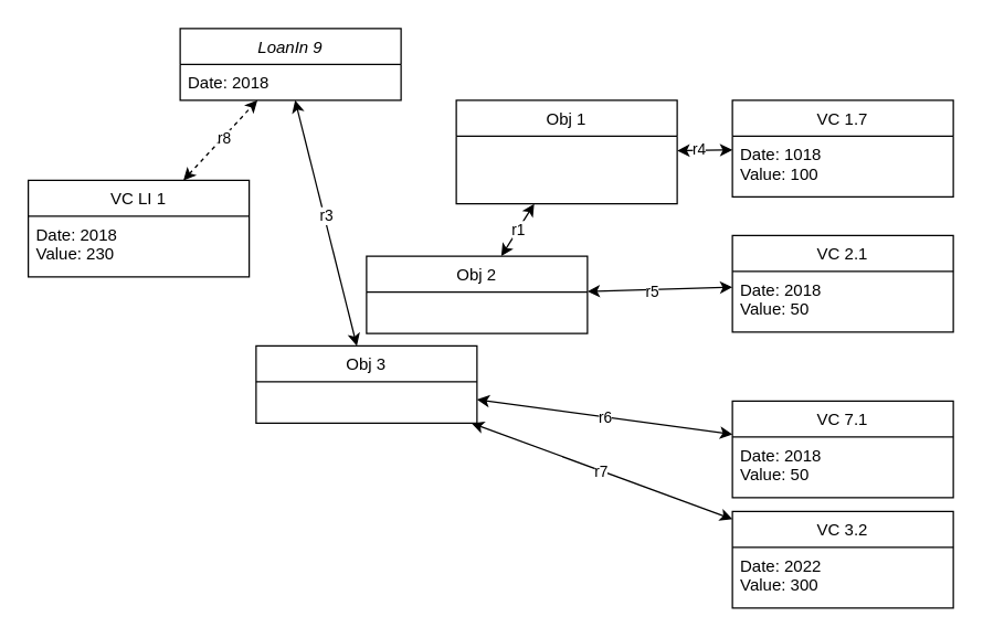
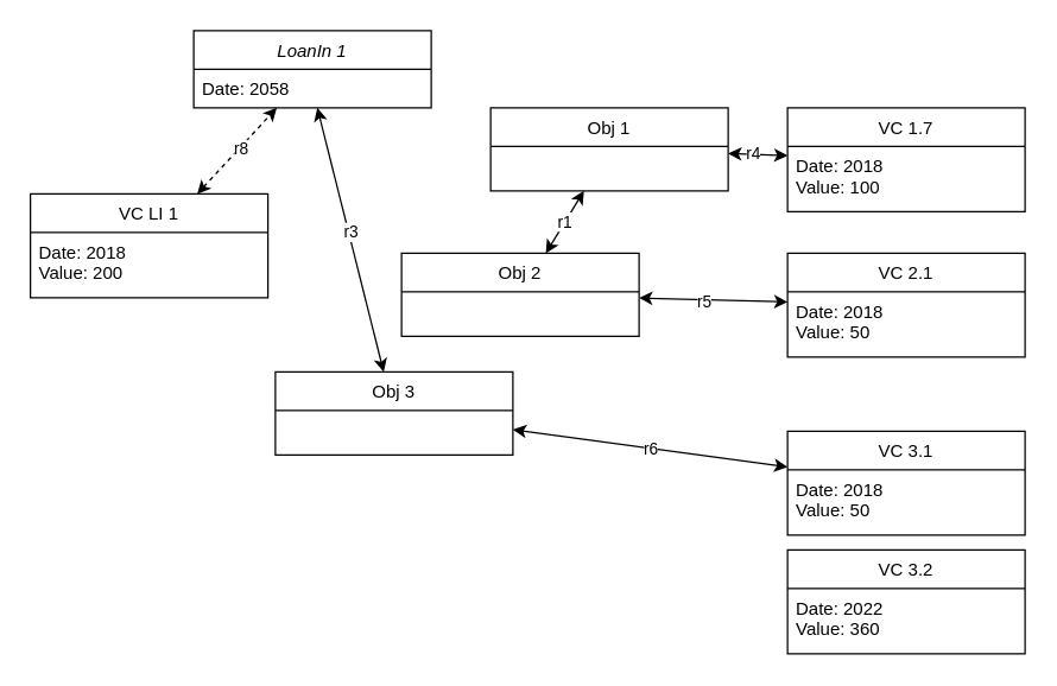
- <mxCell id="2" value="LoanIn 9" style="swimlane;fontStyle=2;align=center;verticalAlign=top;childLayout=stackLayout;horizontal=1;startSize=26;horizontalStack=0;resizeParent=1;resizeLast=0;collapsible=1;marginBottom=0;rounded=0;shadow=0;strokeWidth=1;" parent="1" vertex="1"><mxGeometry x="130" y="20" width="160" height="52" as="geometry"><mxRectangle x="230" y="140" width="160" height="26" as="alternateBounds" /></mxGeometry></mxCell>
+ <mxCell id="2" value="LoanIn 1" style="swimlane;fontStyle=2;align=center;verticalAlign=top;childLayout=stackLayout;horizontal=1;startSize=26;horizontalStack=0;resizeParent=1;resizeLast=0;collapsible=1;marginBottom=0;rounded=0;shadow=0;strokeWidth=1;" parent="1" vertex="1"><mxGeometry x="130" y="20" width="160" height="52" as="geometry"><mxRectangle x="230" y="140" width="160" height="26" as="alternateBounds" /></mxGeometry></mxCell>
- <mxCell id="3" value="Date: 2018" style="text;align=left;verticalAlign=top;spacingLeft=4;spacingRight=4;overflow=hidden;rotatable=0;points=[[0,0.5],[1,0.5]];portConstraint=eastwest;" parent="2" vertex="1"><mxGeometry y="26" width="160" height="26" as="geometry" /></mxCell>
+ <mxCell id="3" value="Date: 2058" style="text;align=left;verticalAlign=top;spacingLeft=4;spacingRight=4;overflow=hidden;rotatable=0;points=[[0,0.5],[1,0.5]];portConstraint=eastwest;" parent="2" vertex="1"><mxGeometry y="26" width="160" height="26" as="geometry" /></mxCell>
- <mxCell id="6" value="Obj 1" style="swimlane;fontStyle=0;align=center;verticalAlign=top;childLayout=stackLayout;horizontal=1;startSize=26;horizontalStack=0;resizeParent=1;resizeLast=0;collapsible=1;marginBottom=0;rounded=0;shadow=0;strokeWidth=1;" parent="1" vertex="1"><mxGeometry x="330" y="72" width="160" height="75" as="geometry"><mxRectangle x="550" y="140" width="160" height="26" as="alternateBounds" /></mxGeometry></mxCell>
+ <mxCell id="6" value="Obj 1" style="swimlane;fontStyle=0;align=center;verticalAlign=top;childLayout=stackLayout;horizontal=1;startSize=26;horizontalStack=0;resizeParent=1;resizeLast=0;collapsible=1;marginBottom=0;rounded=0;shadow=0;strokeWidth=1;" parent="1" vertex="1"><mxGeometry x="330" y="72" width="160" height="56" as="geometry"><mxRectangle x="550" y="140" width="160" height="26" as="alternateBounds" /></mxGeometry></mxCell>
- <mxCell id="5" value="Date: 1018&#10;Value: 100&#10;" style="text;align=left;verticalAlign=top;spacingLeft=4;spacingRight=4;overflow=hidden;rotatable=0;points=[[0,0.5],[1,0.5]];portConstraint=eastwest;" parent="4" vertex="1"><mxGeometry y="26" width="160" height="44" as="geometry" /></mxCell>
+ <mxCell id="5" value="Date: 2018&#10;Value: 100&#10;" style="text;align=left;verticalAlign=top;spacingLeft=4;spacingRight=4;overflow=hidden;rotatable=0;points=[[0,0.5],[1,0.5]];portConstraint=eastwest;" parent="4" vertex="1"><mxGeometry y="26" width="160" height="44" as="geometry" /></mxCell>
- <mxCell id="25" value="Date: 2018&#10;Value: 230&#10;" style="text;align=left;verticalAlign=top;spacingLeft=4;spacingRight=4;overflow=hidden;rotatable=0;points=[[0,0.5],[1,0.5]];portConstraint=eastwest;" vertex="1" parent="24"><mxGeometry y="26" width="160" height="44" as="geometry" /></mxCell>
+ <mxCell id="25" value="Date: 2018&#10;Value: 200&#10;" style="text;align=left;verticalAlign=top;spacingLeft=4;spacingRight=4;overflow=hidden;rotatable=0;points=[[0,0.5],[1,0.5]];portConstraint=eastwest;" vertex="1" parent="24"><mxGeometry y="26" width="160" height="44" as="geometry" /></mxCell>
- <mxCell id="7" value="Obj 2" style="swimlane;fontStyle=0;align=center;verticalAlign=top;childLayout=stackLayout;horizontal=1;startSize=26;horizontalStack=0;resizeParent=1;resizeLast=0;collapsible=1;marginBottom=0;rounded=0;shadow=0;strokeWidth=1;" vertex="1" parent="1"><mxGeometry x="265" y="185" width="160" height="56" as="geometry"><mxRectangle x="550" y="140" width="160" height="26" as="alternateBounds" /></mxGeometry></mxCell>
+ <mxCell id="7" value="Obj 2" style="swimlane;fontStyle=0;align=center;verticalAlign=top;childLayout=stackLayout;horizontal=1;startSize=26;horizontalStack=0;resizeParent=1;resizeLast=0;collapsible=1;marginBottom=0;rounded=0;shadow=0;strokeWidth=1;" vertex="1" parent="1"><mxGeometry x="270" y="170" width="160" height="56" as="geometry"><mxRectangle x="550" y="140" width="160" height="26" as="alternateBounds" /></mxGeometry></mxCell>
- <mxCell id="11" value="VC 7.1" style="swimlane;fontStyle=0;align=center;verticalAlign=top;childLayout=stackLayout;horizontal=1;startSize=26;horizontalStack=0;resizeParent=1;resizeLast=0;collapsible=1;marginBottom=0;rounded=0;shadow=0;strokeWidth=1;" vertex="1" parent="1"><mxGeometry x="530" y="290" width="160" height="70" as="geometry"><mxRectangle x="340" y="380" width="170" height="26" as="alternateBounds" /></mxGeometry></mxCell>
+ <mxCell id="11" value="VC 3.1" style="swimlane;fontStyle=0;align=center;verticalAlign=top;childLayout=stackLayout;horizontal=1;startSize=26;horizontalStack=0;resizeParent=1;resizeLast=0;collapsible=1;marginBottom=0;rounded=0;shadow=0;strokeWidth=1;" vertex="1" parent="1"><mxGeometry x="530" y="290" width="160" height="70" as="geometry"><mxRectangle x="340" y="380" width="170" height="26" as="alternateBounds" /></mxGeometry></mxCell>
- <mxCell id="23" value="r7" style="endArrow=classic;startArrow=classic;html=1;rounded=0;" edge="1" parent="1" source="13" target="8"><mxGeometry width="50" height="50" relative="1" as="geometry"><mxPoint x="540" y="333.303" as="sourcePoint" /><mxPoint x="370" y="329.697" as="targetPoint" /></mxGeometry></mxCell>
- <mxCell id="14" value="Date: 2022&#10;Value: 300&#10;" style="text;align=left;verticalAlign=top;spacingLeft=4;spacingRight=4;overflow=hidden;rotatable=0;points=[[0,0.5],[1,0.5]];portConstraint=eastwest;" vertex="1" parent="13"><mxGeometry y="26" width="160" height="44" as="geometry" /></mxCell>
+ <mxCell id="14" value="Date: 2022&#10;Value: 360&#10;" style="text;align=left;verticalAlign=top;spacingLeft=4;spacingRight=4;overflow=hidden;rotatable=0;points=[[0,0.5],[1,0.5]];portConstraint=eastwest;" vertex="1" parent="13"><mxGeometry y="26" width="160" height="44" as="geometry" /></mxCell>
